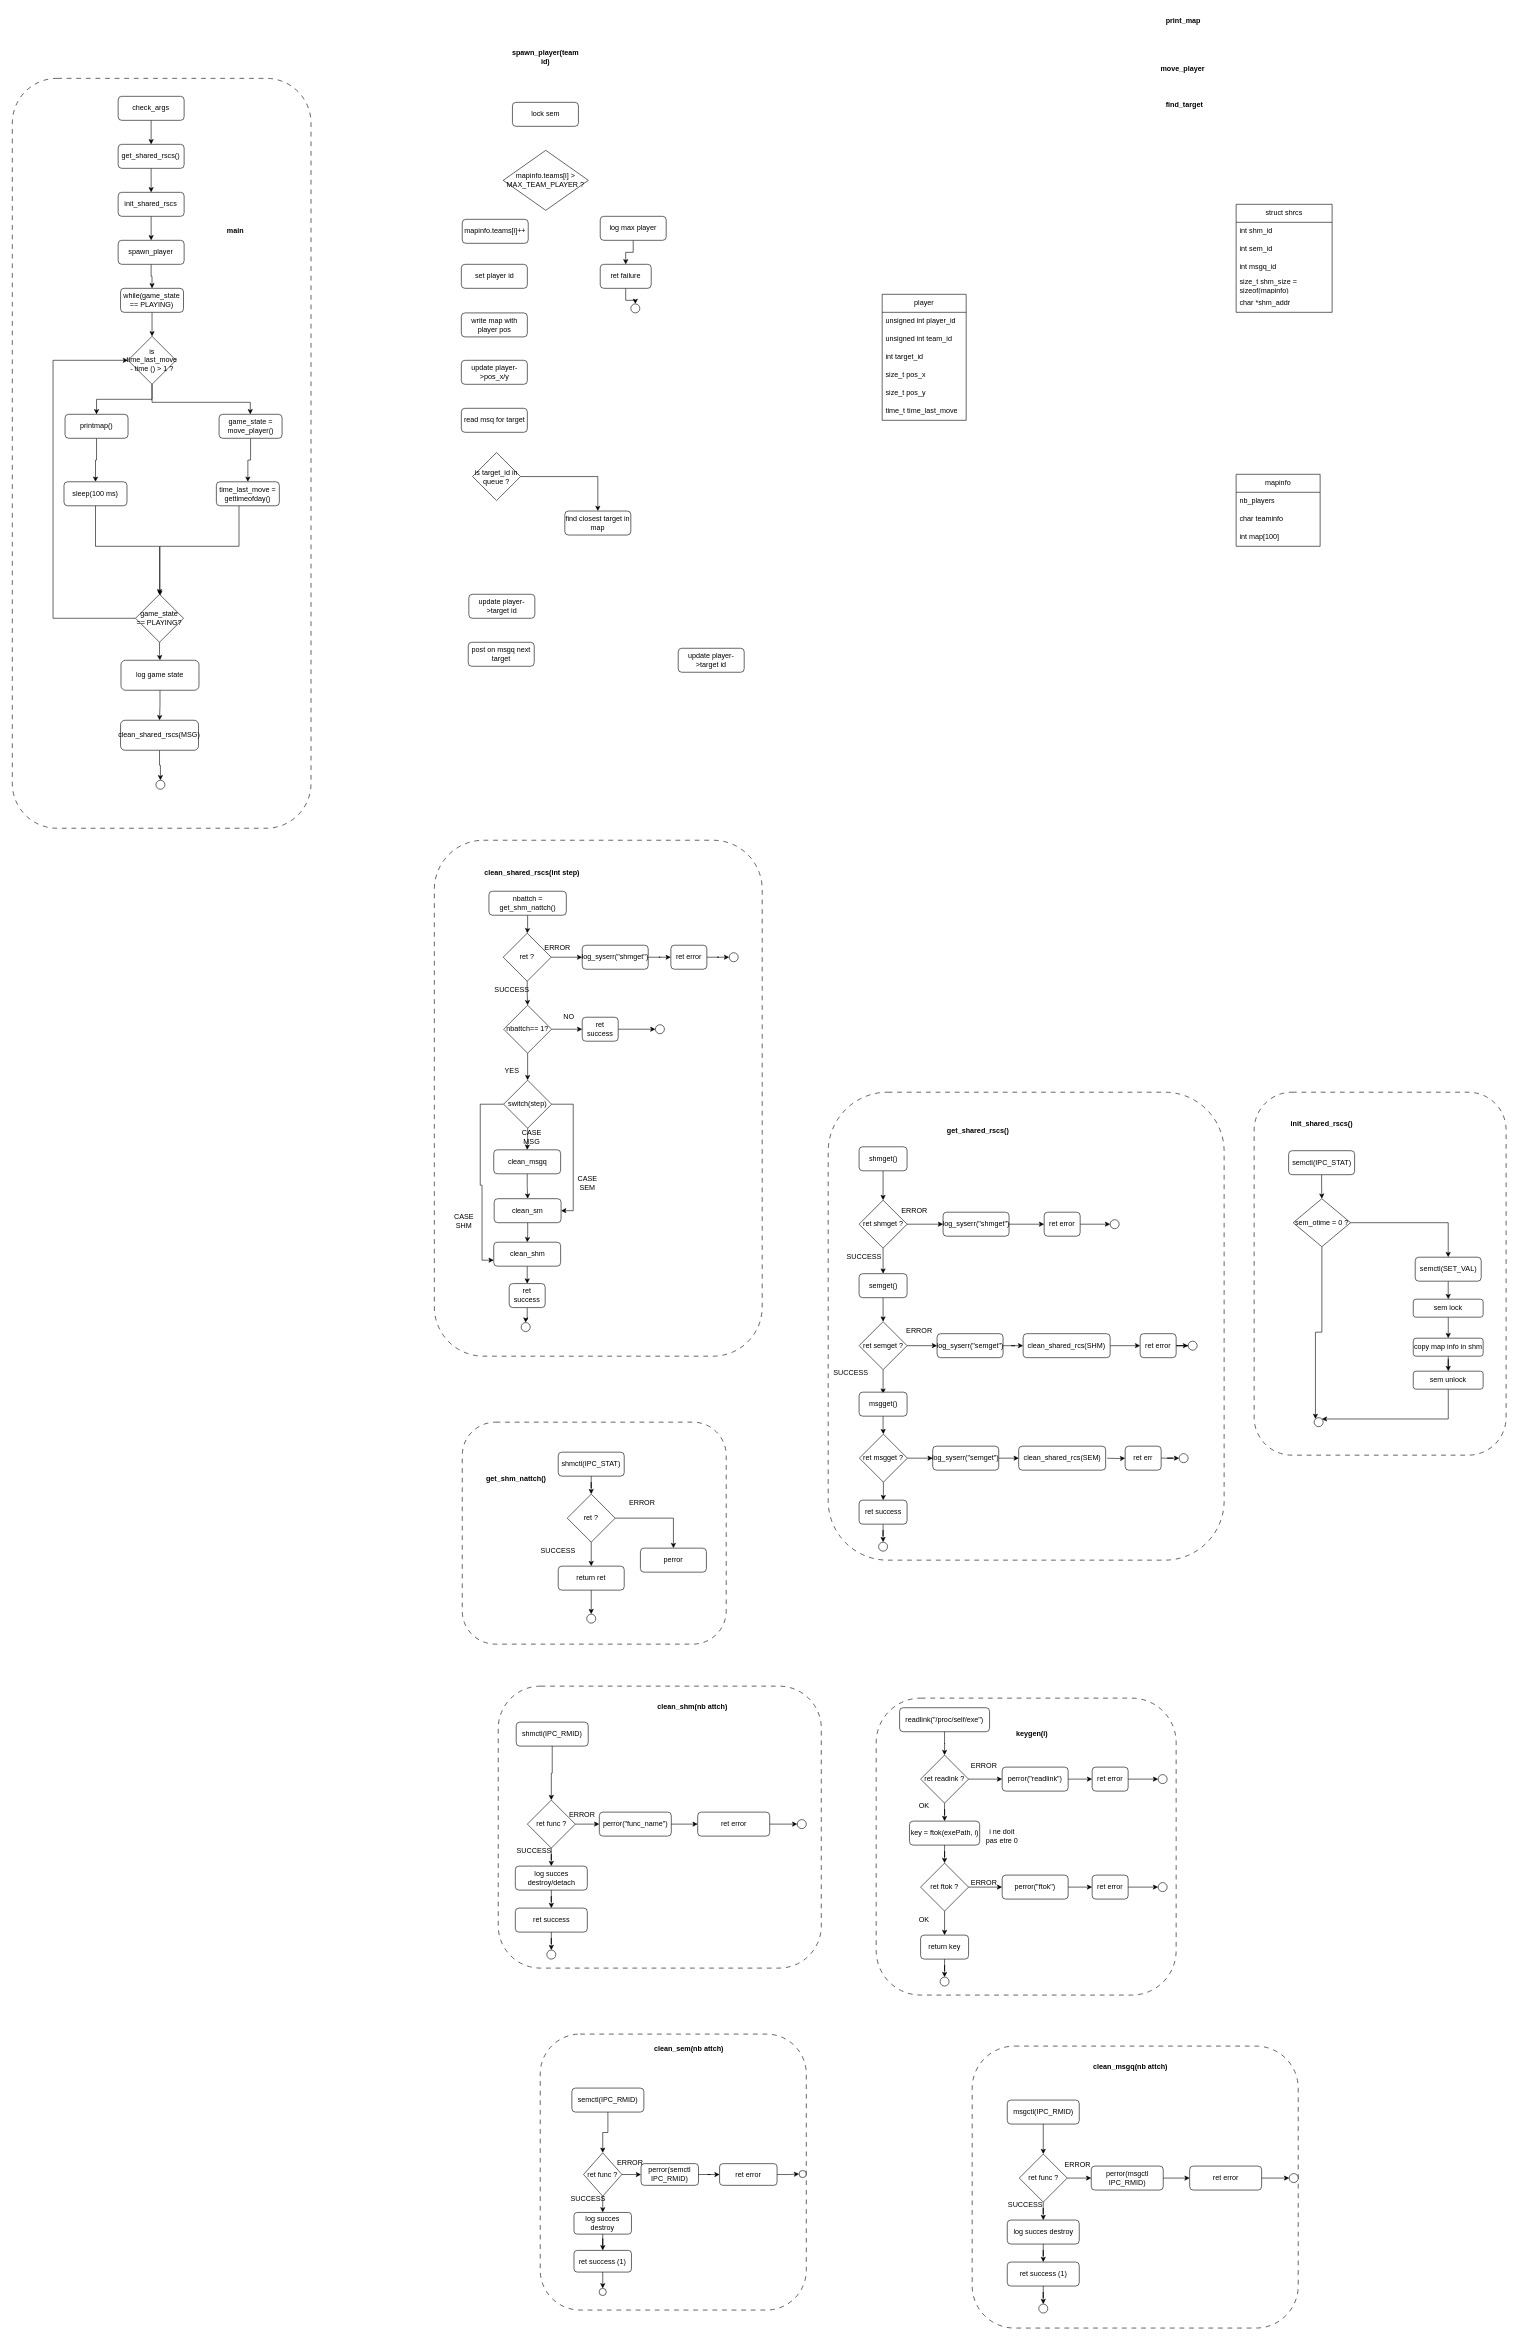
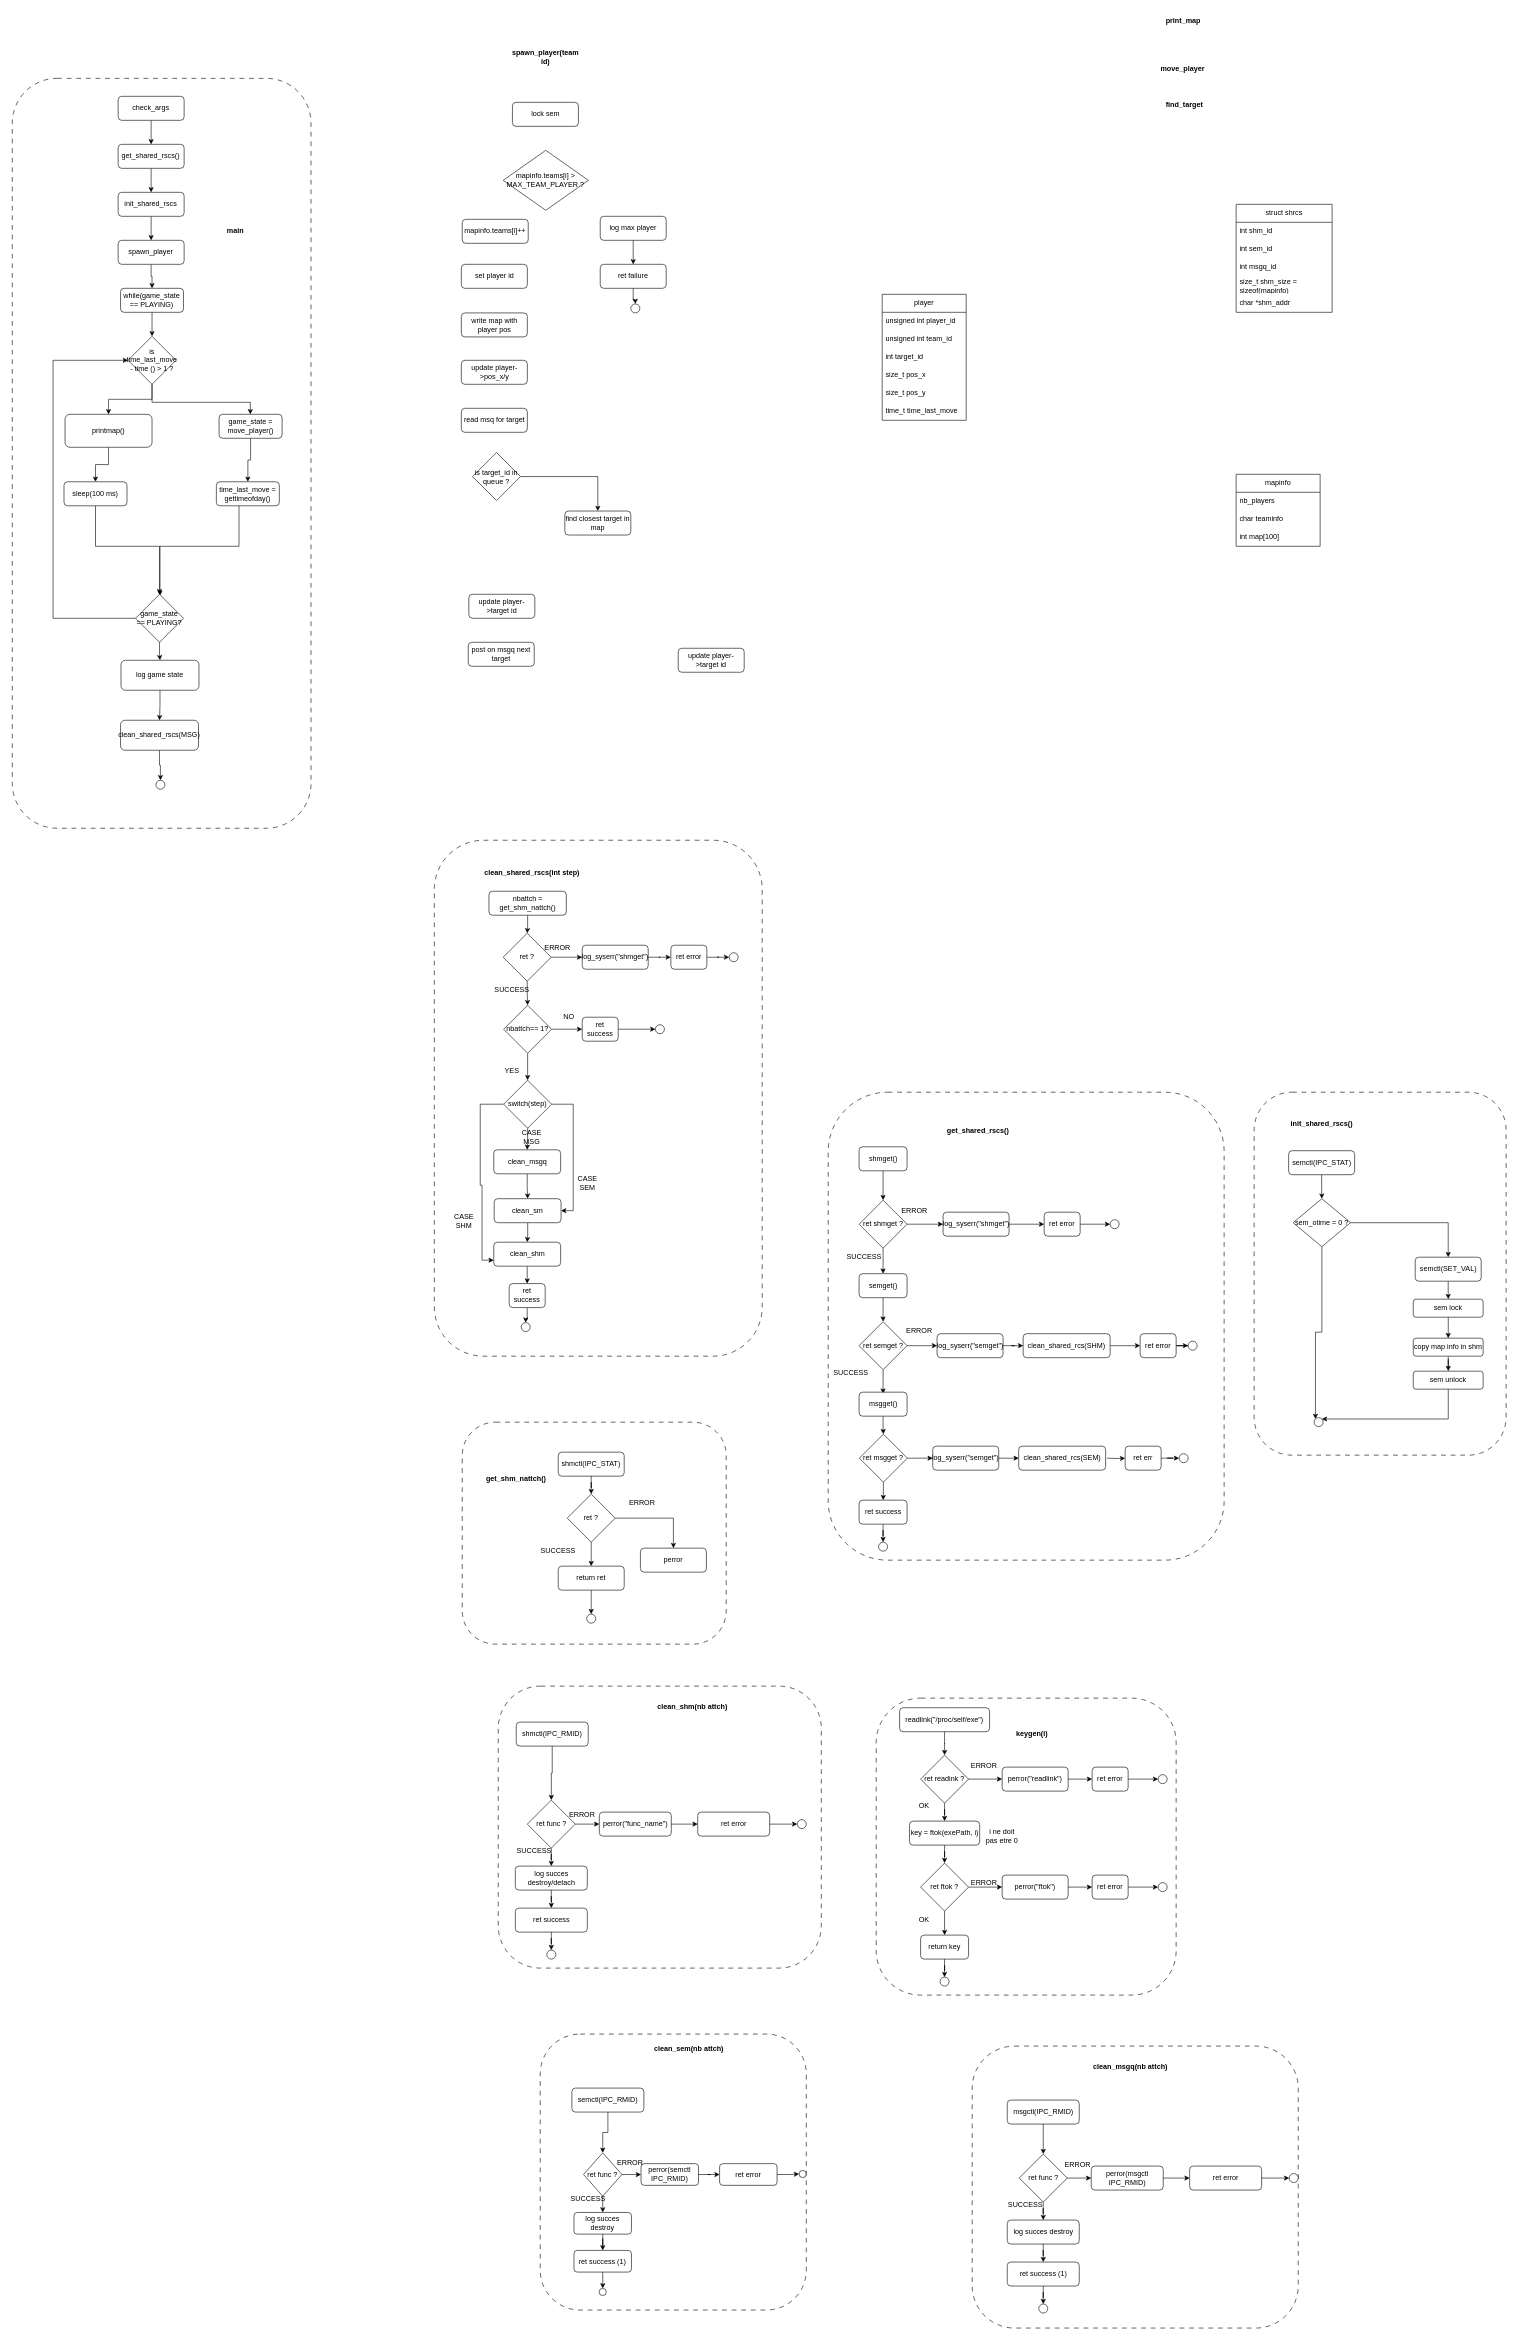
- <mxCell id="258" value="ret failure" style="rounded=1;whiteSpace=wrap;html=1;" vertex="1" parent="1"><mxGeometry x="1000" y="440" width="85" height="40" as="geometry" /></mxCell>
+ <mxCell id="258" value="ret failure" style="rounded=1;whiteSpace=wrap;html=1;" vertex="1" parent="1"><mxGeometry x="1000" y="440" width="110" height="40" as="geometry" /></mxCell>
- <mxCell id="219" value="printmap()" style="rounded=1;whiteSpace=wrap;html=1;" vertex="1" parent="1"><mxGeometry x="107.92" y="690" width="105" height="40" as="geometry" /></mxCell>
+ <mxCell id="219" value="printmap()" style="rounded=1;whiteSpace=wrap;html=1;" vertex="1" parent="1"><mxGeometry x="107.92" y="690" width="145" height="55" as="geometry" /></mxCell>
